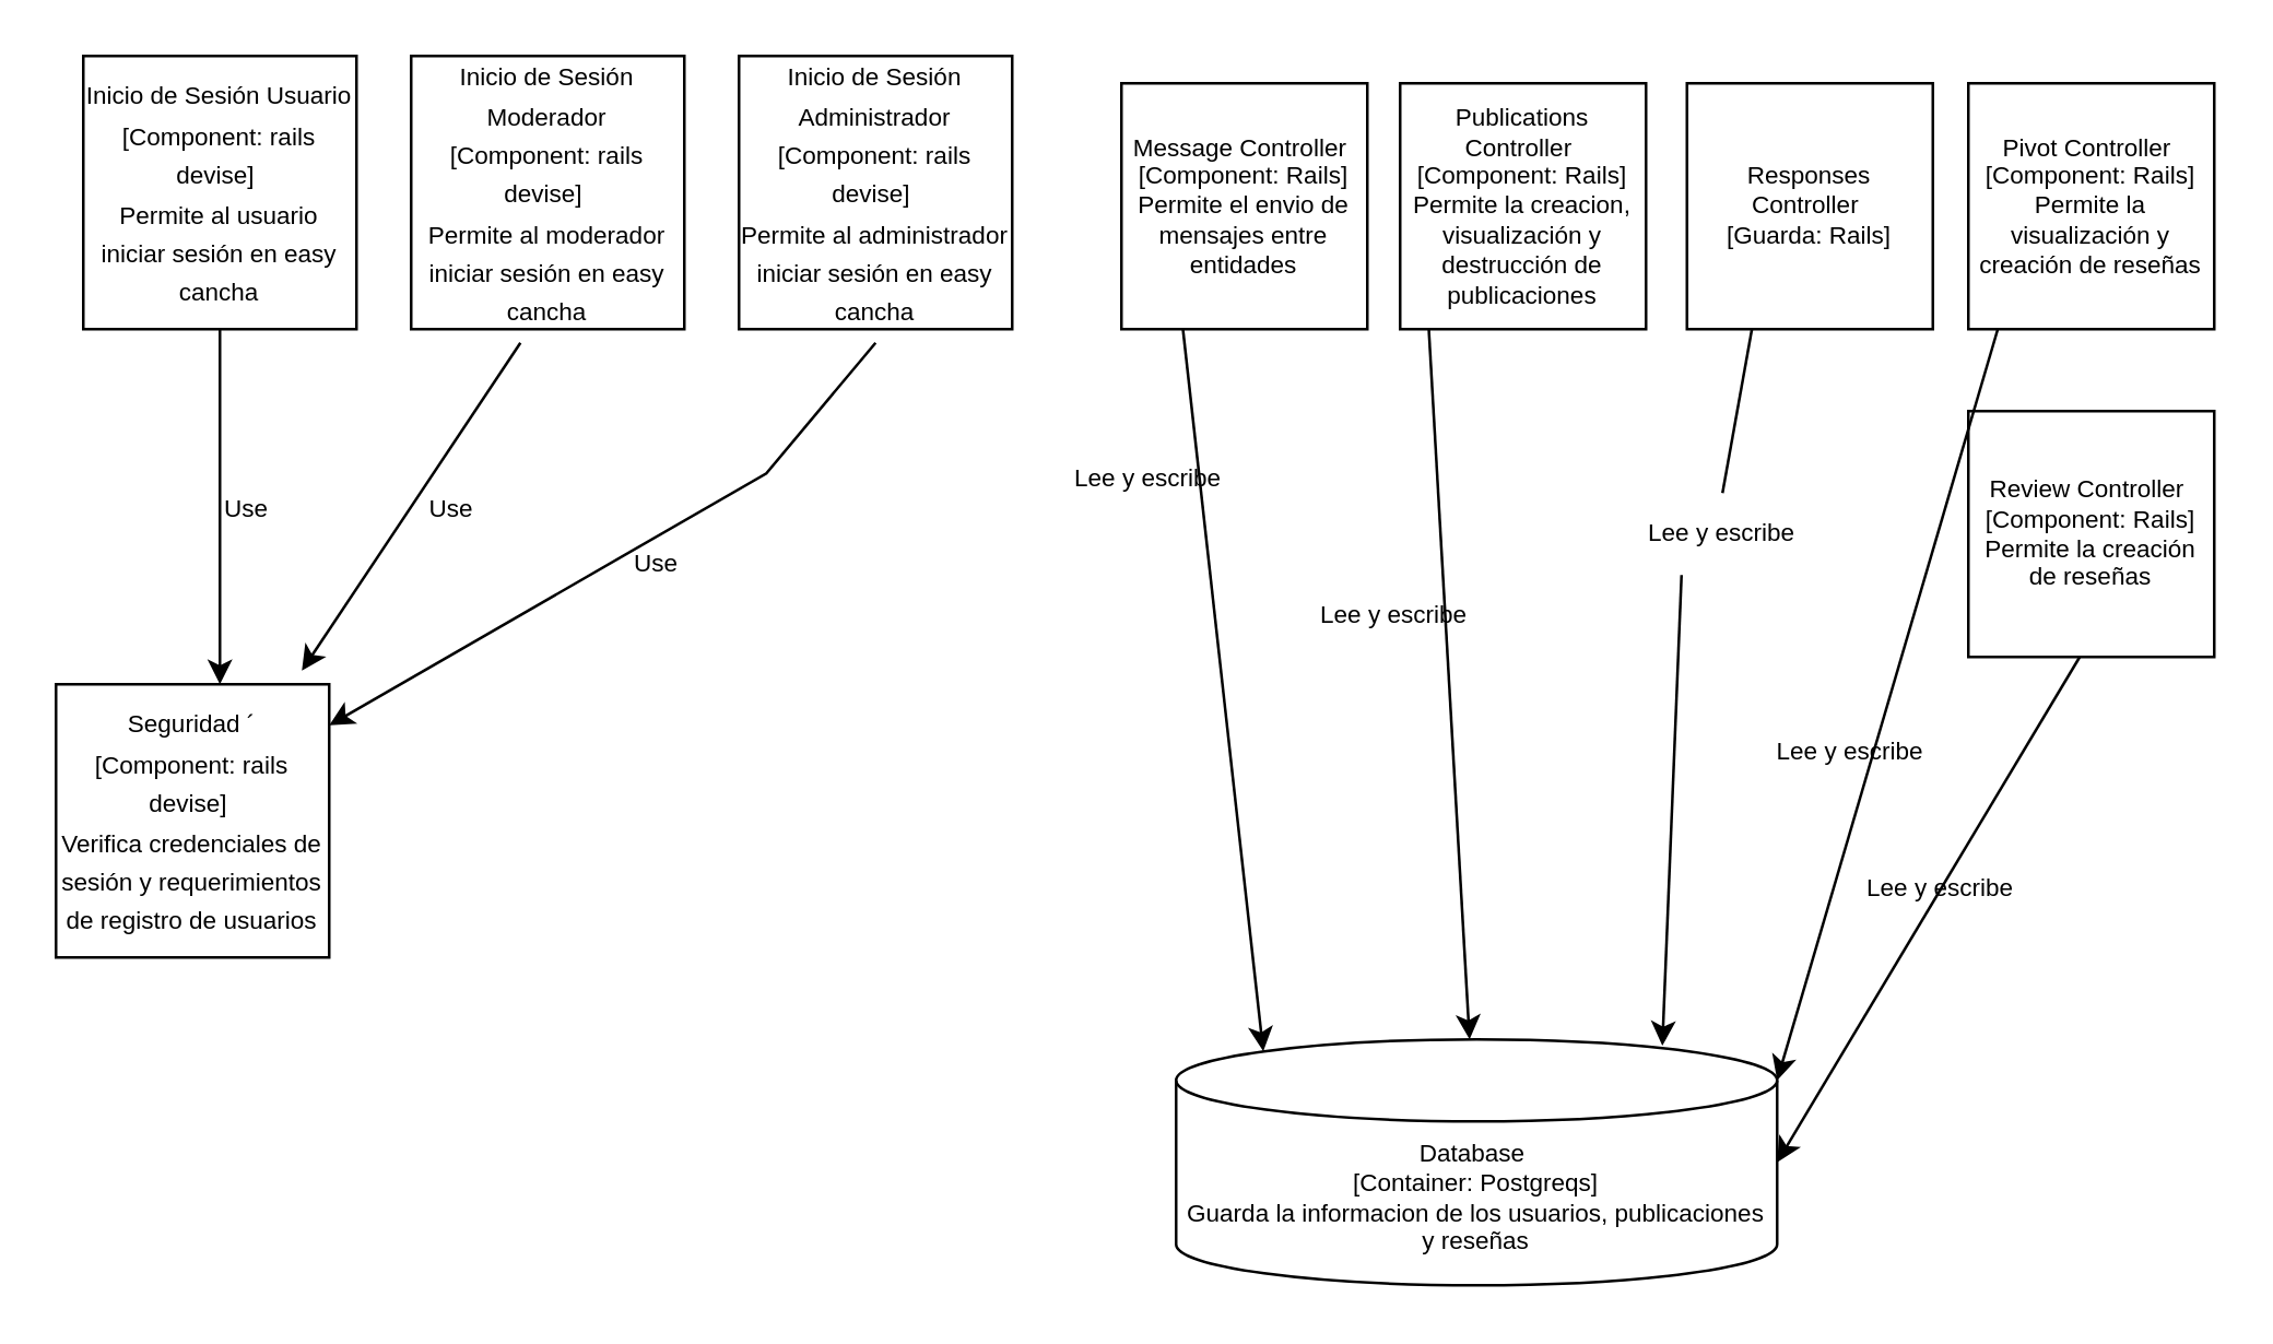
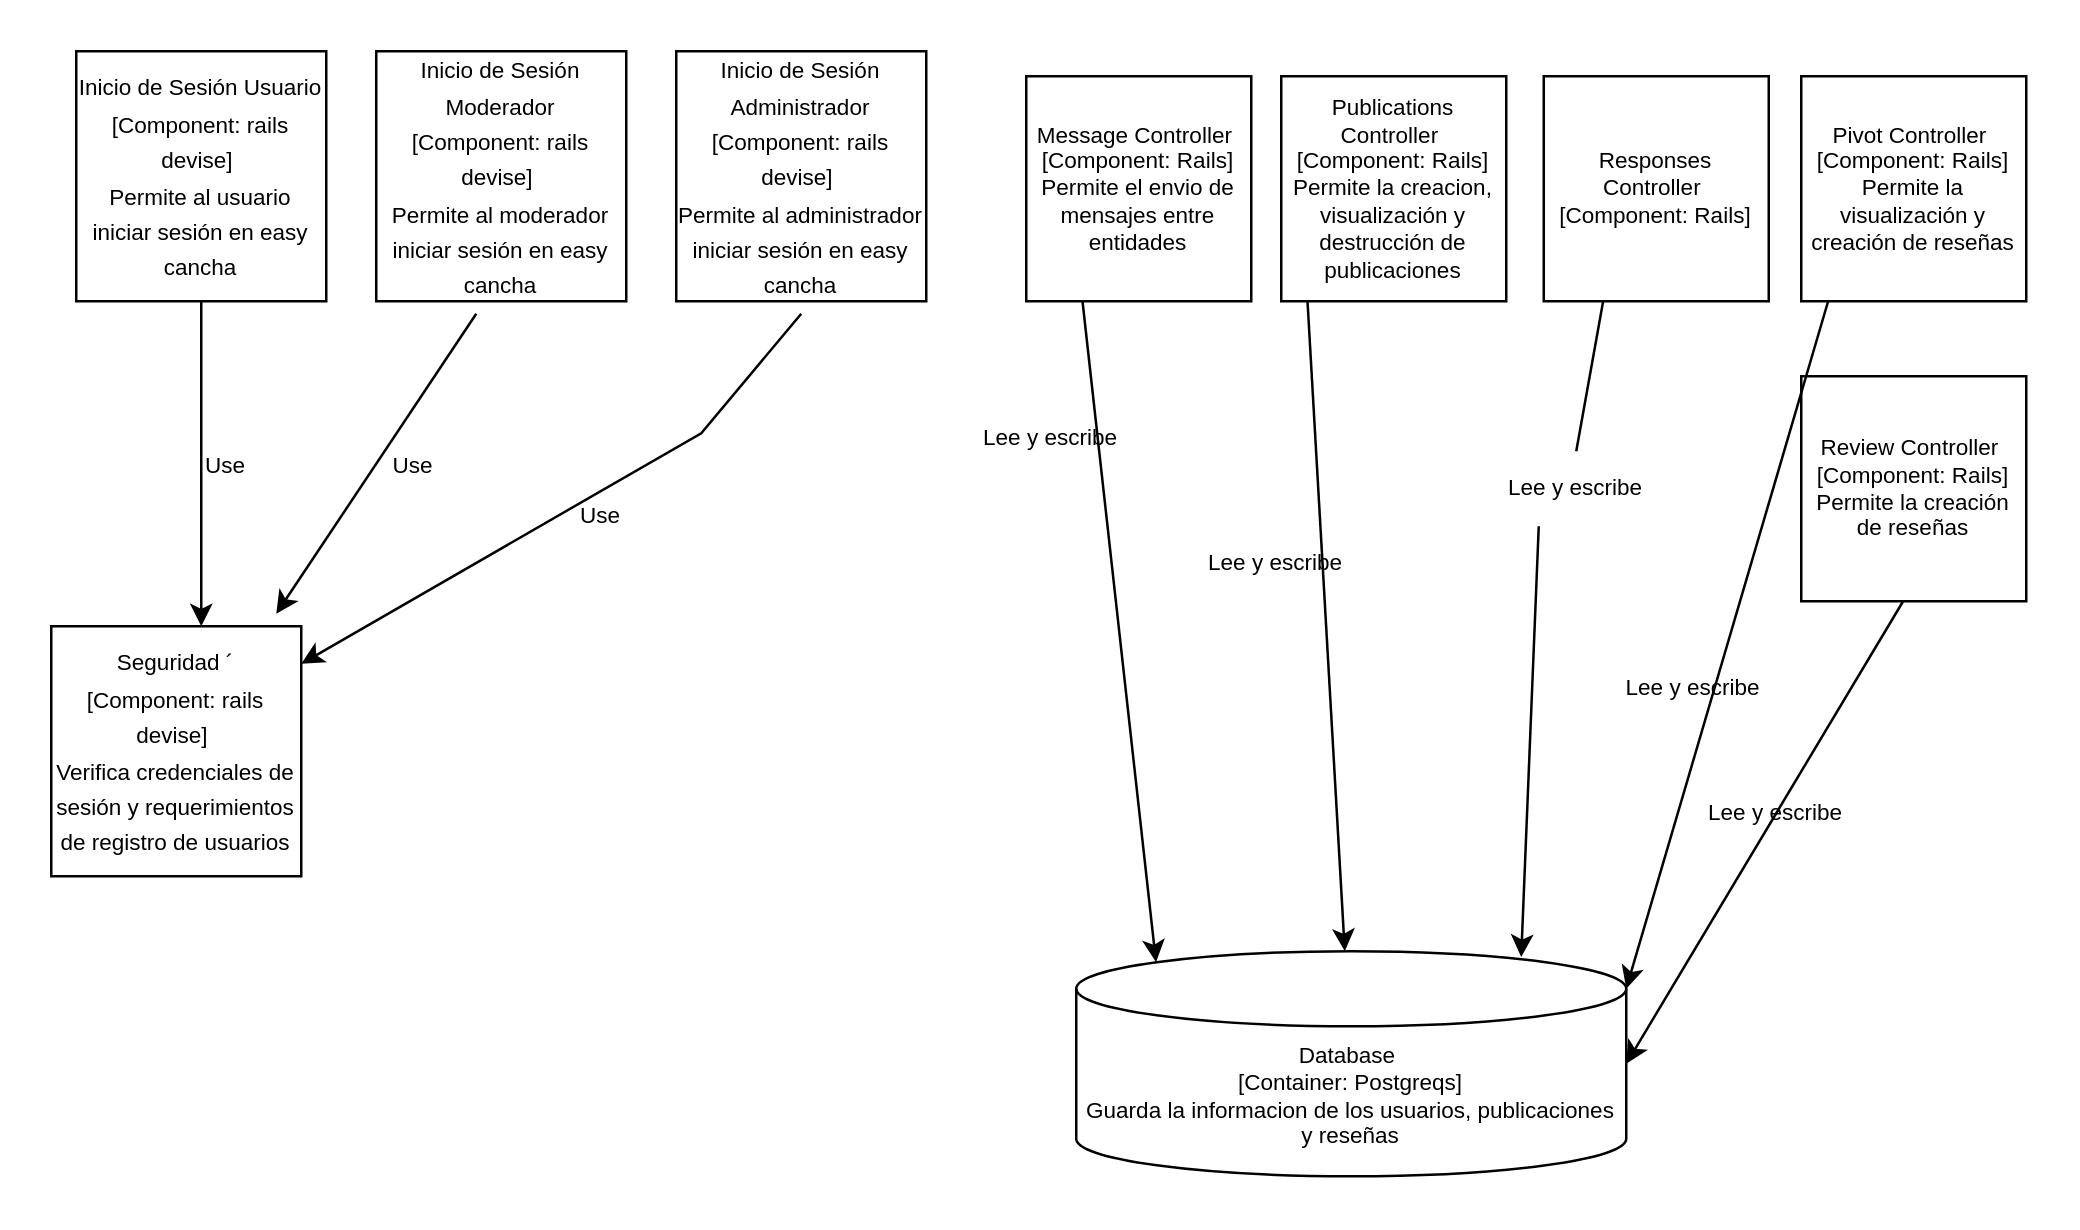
- <mxCell id="14" value="Responses Controller&amp;nbsp;&lt;br&gt;[Guarda: Rails]&lt;br&gt;" style="whiteSpace=wrap;html=1;aspect=fixed;fontSize=9;fillColor=#FFFFFF;" vertex="1" parent="1"><mxGeometry x="617" y="30" width="90" height="90" as="geometry" /></mxCell>
+ <mxCell id="14" value="Responses Controller&amp;nbsp;&lt;br&gt;[Component: Rails]&lt;br&gt;" style="whiteSpace=wrap;html=1;aspect=fixed;fontSize=9;fillColor=#FFFFFF;" vertex="1" parent="1"><mxGeometry x="617" y="30" width="90" height="90" as="geometry" /></mxCell>
